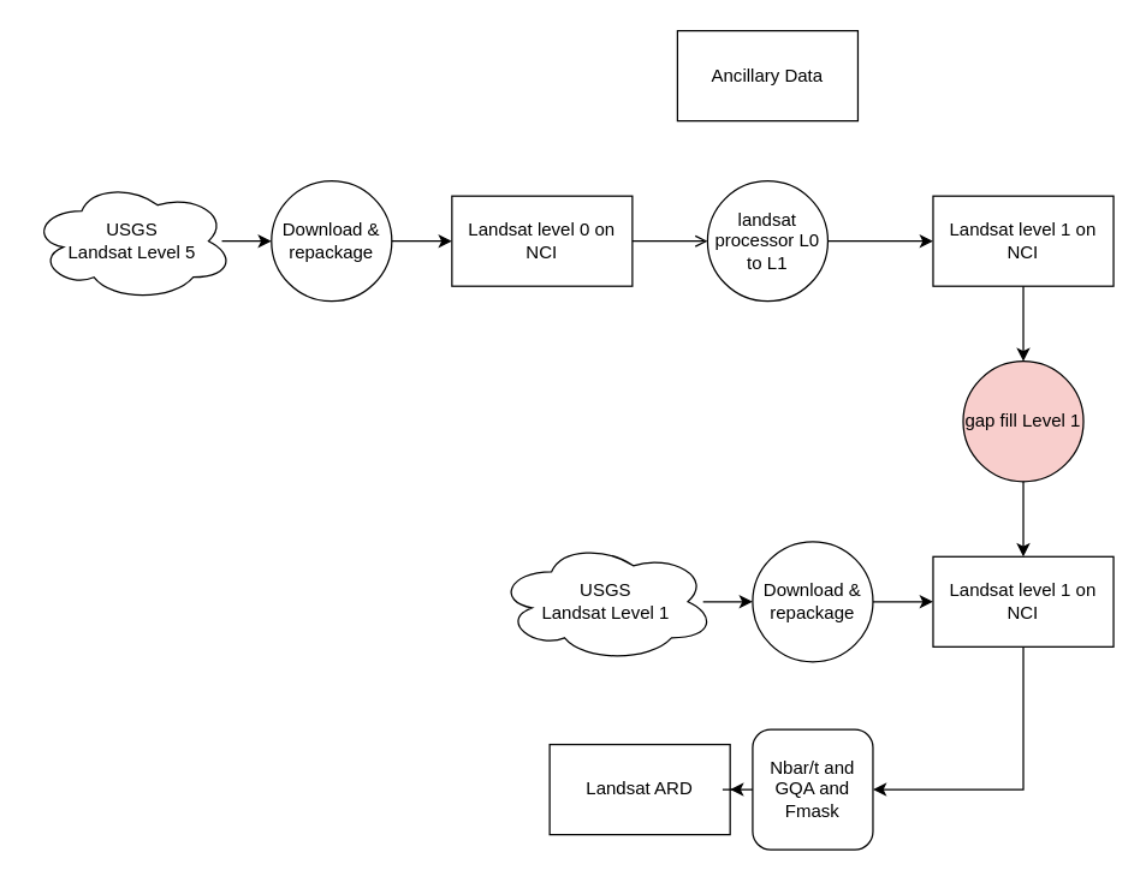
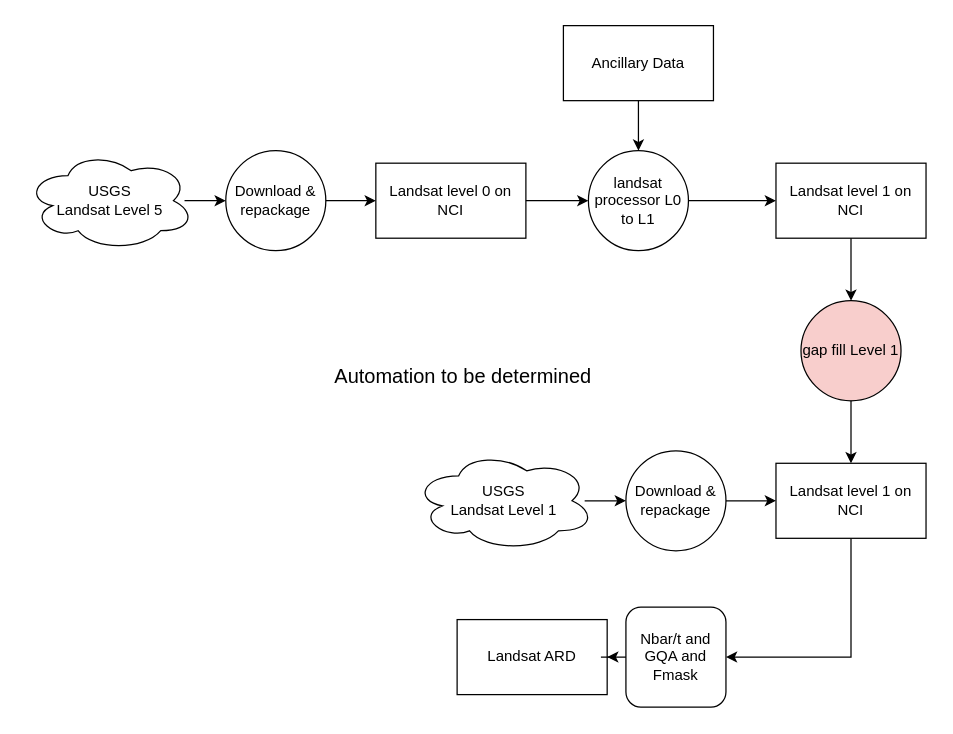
+ <mxCell id="25" value="" style="endArrow=classic;html=1;exitX=0.5;exitY=1;exitDx=0;exitDy=0;entryX=0.5;entryY=0;entryDx=0;entryDy=0;" edge="1" parent="1" source="24" target="5"><mxGeometry width="50" height="50" relative="1" as="geometry"><mxPoint x="390" y="370" as="sourcePoint" /><mxPoint x="470" y="110" as="targetPoint" /></mxGeometry></mxCell>
- <mxCell id="8" value="" style="endArrow=open;html=1;exitX=1;exitY=0.5;exitDx=0;exitDy=0;entryX=0;entryY=0.5;entryDx=0;entryDy=0;" parent="1" source="3" target="5" edge="1"><mxGeometry width="50" height="50" relative="1" as="geometry"><mxPoint x="420" y="190" as="sourcePoint" /><mxPoint x="470" y="140" as="targetPoint" /></mxGeometry></mxCell>
+ <mxCell id="8" value="" style="endArrow=classic;html=1;exitX=1;exitY=0.5;exitDx=0;exitDy=0;entryX=0;entryY=0.5;entryDx=0;entryDy=0;" parent="1" source="3" target="5" edge="1"><mxGeometry width="50" height="50" relative="1" as="geometry"><mxPoint x="420" y="190" as="sourcePoint" /><mxPoint x="470" y="140" as="targetPoint" /></mxGeometry></mxCell>
+ <mxCell id="23" value="&lt;font style=&quot;font-size: 16px&quot;&gt;Automation to be determined&lt;/font&gt;" style="text;html=1;strokeColor=none;fillColor=none;align=center;verticalAlign=middle;whiteSpace=wrap;rounded=0;" parent="1" vertex="1"><mxGeometry x="260" y="280" width="220" height="40" as="geometry" /></mxCell>
